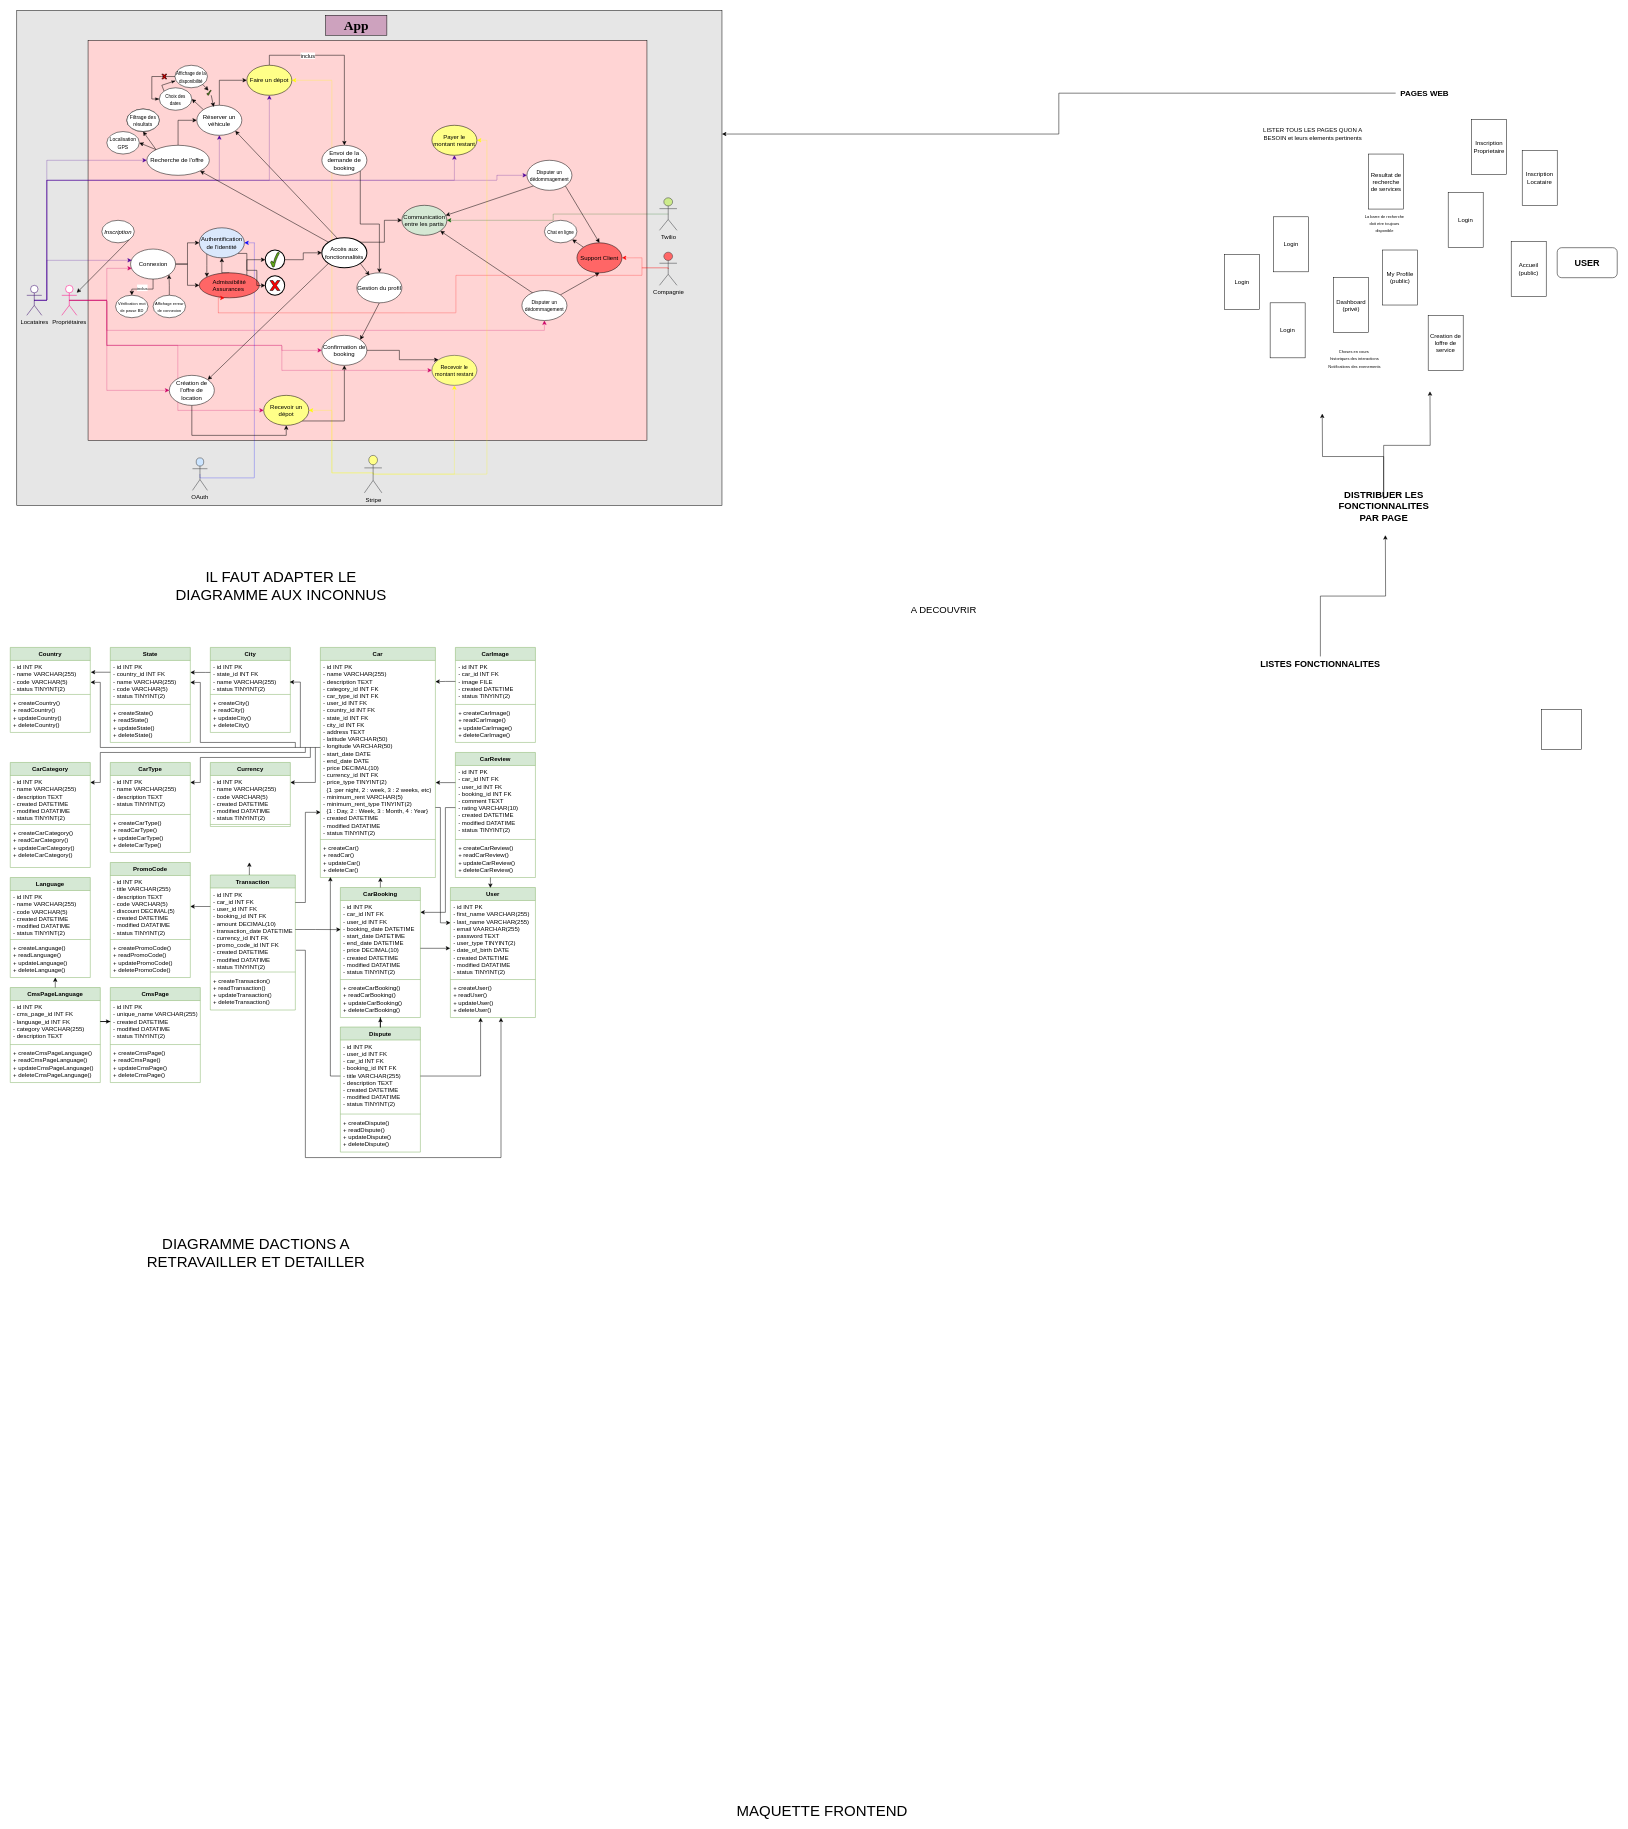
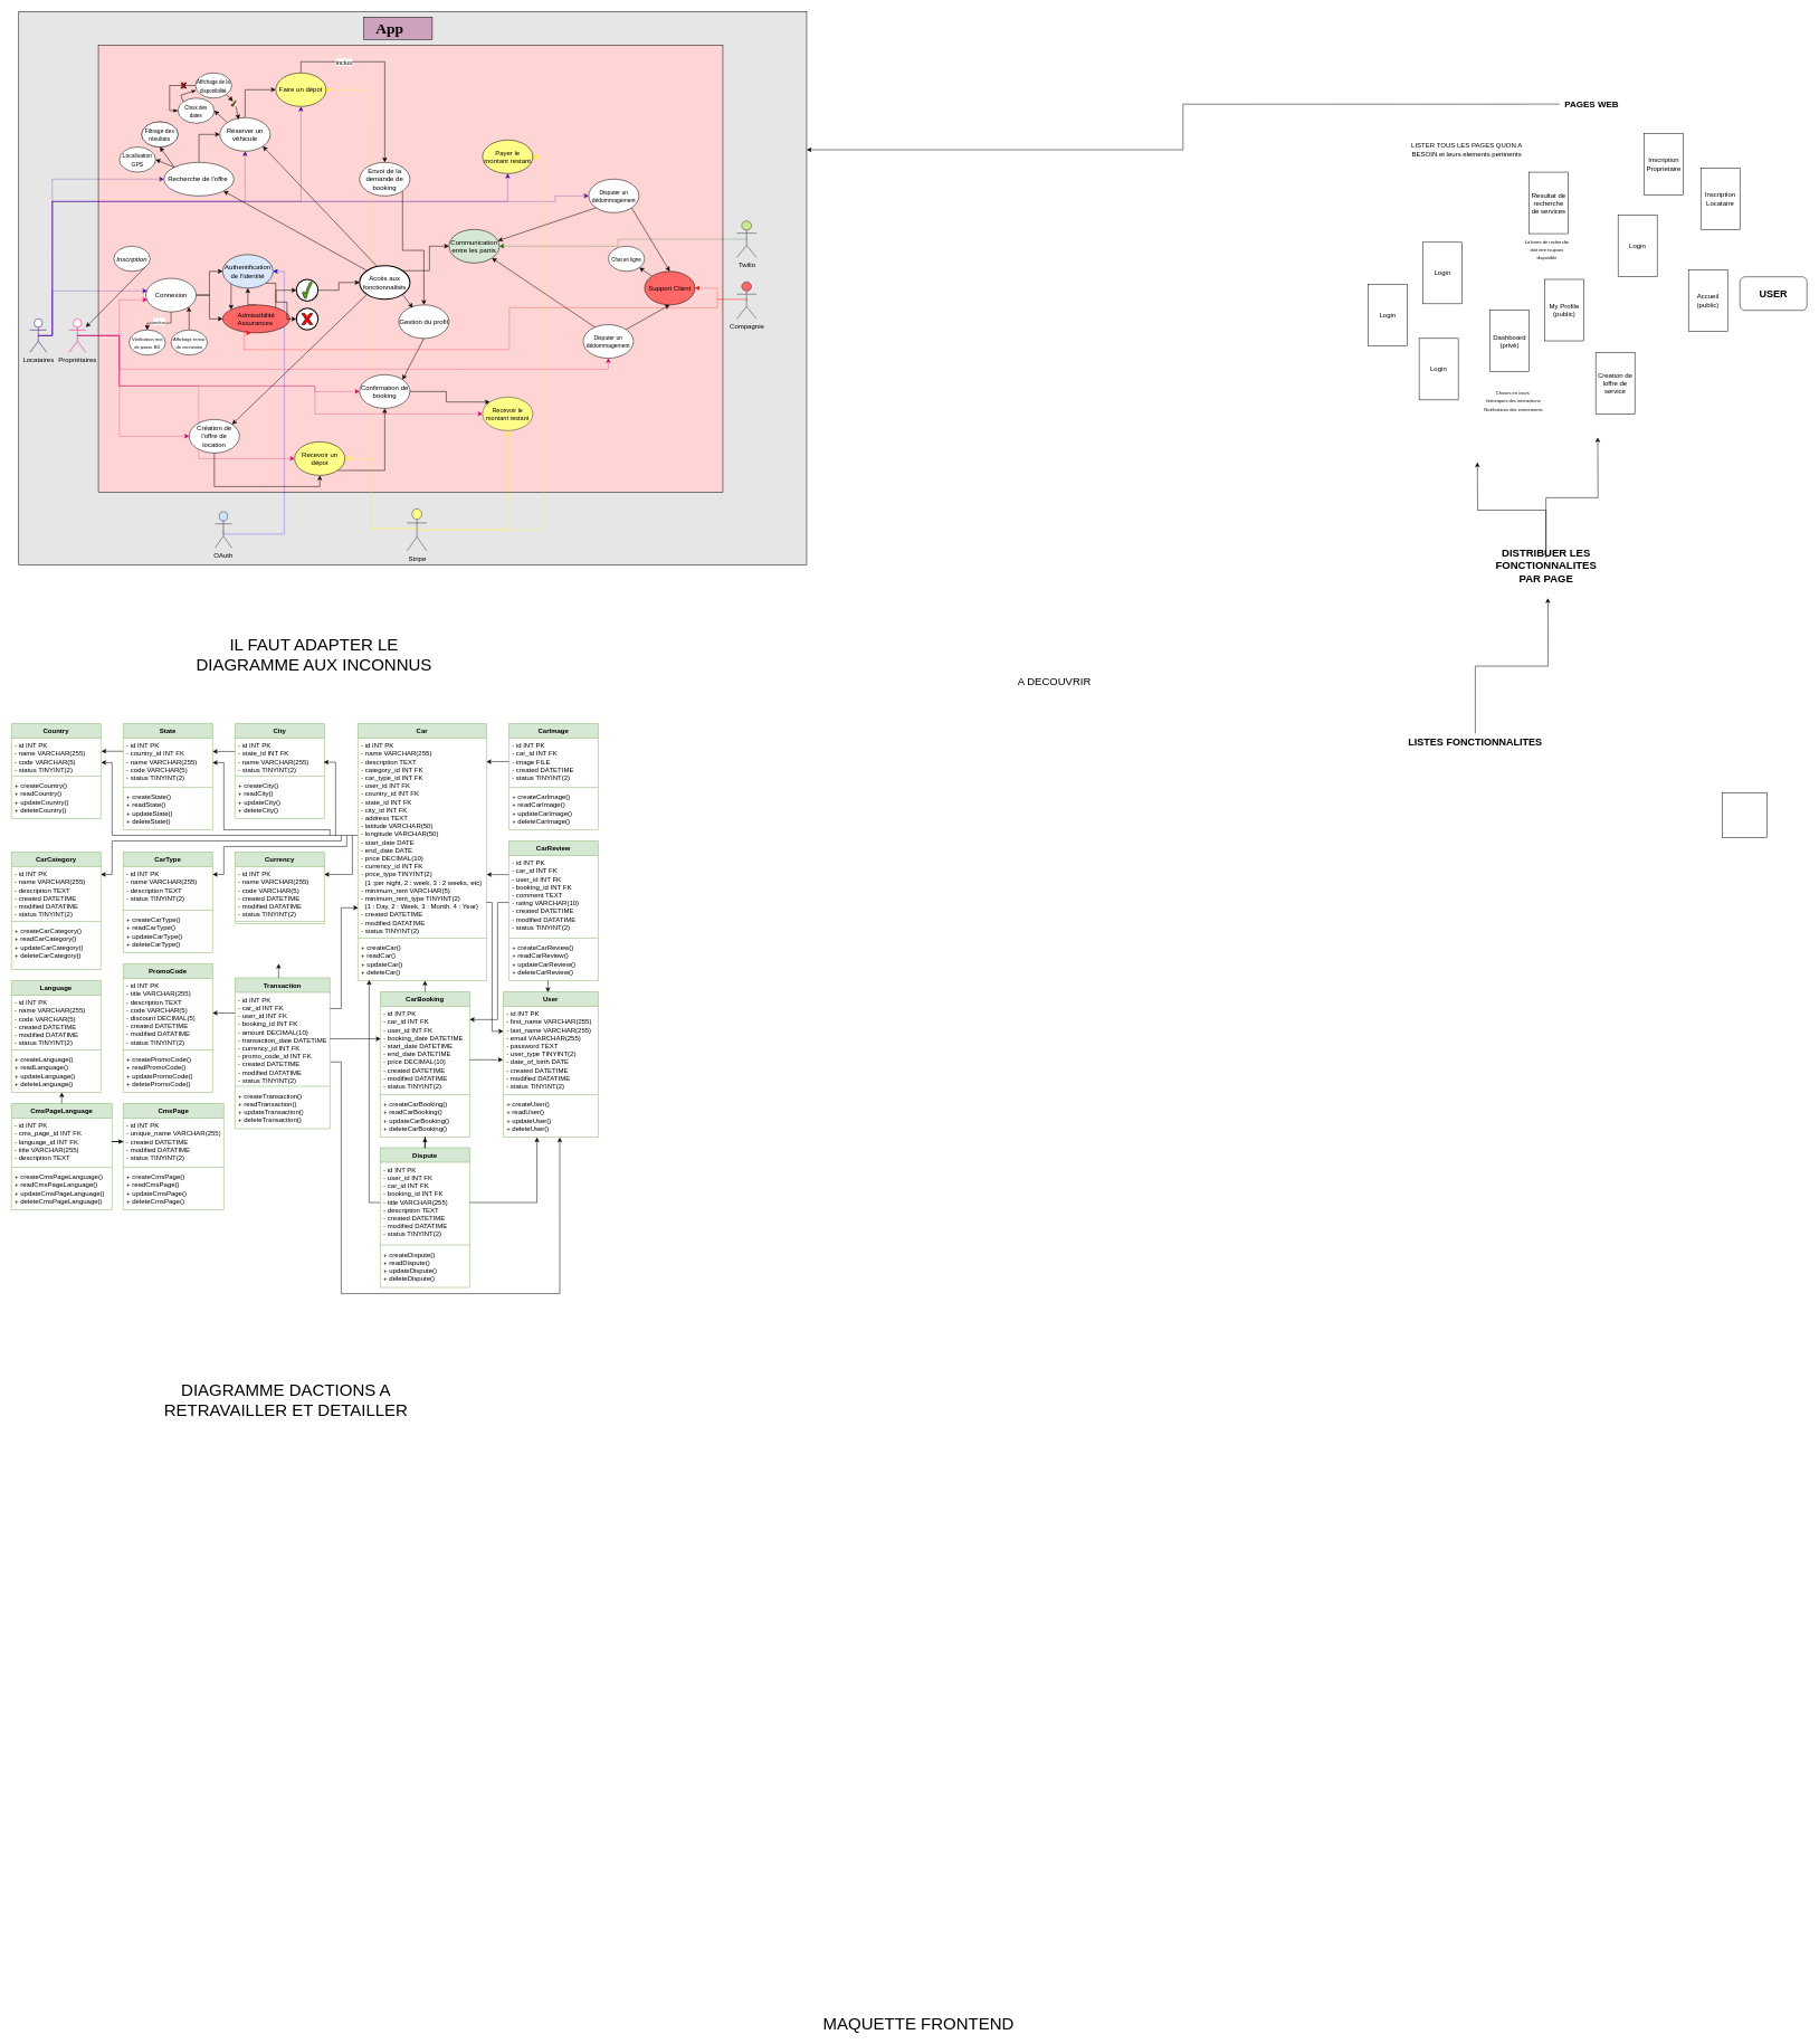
- <mxCell id="201" value="&lt;font style=&quot;font-size: 27px;&quot;&gt;&lt;b style=&quot;font-size: 27px;&quot;&gt;App&lt;/b&gt;&lt;/font&gt;" style="text;html=1;align=center;verticalAlign=middle;whiteSpace=wrap;rounded=0;fontFamily=Georgia;fontSize=27;movable=1;resizable=1;rotatable=1;deletable=1;editable=1;locked=0;connectable=1;" vertex="1" parent="1"><mxGeometry x="681.75" y="35" width="60" height="30" as="geometry" /></mxCell>
+ <mxCell id="201" value="&lt;font style=&quot;font-size: 27px;&quot;&gt;&lt;b style=&quot;font-size: 27px;&quot;&gt;App&lt;/b&gt;&lt;/font&gt;" style="text;html=1;align=center;verticalAlign=middle;whiteSpace=wrap;rounded=0;fontFamily=Georgia;fontSize=27;movable=1;resizable=1;rotatable=1;deletable=1;editable=1;locked=0;connectable=1;" vertex="1" parent="1"><mxGeometry x="666.75" y="35" width="60" height="30" as="geometry" /></mxCell>
- <mxCell id="80" value="&lt;div&gt;- id INT PK&lt;/div&gt;&lt;div&gt;&lt;span style=&quot;background-color: initial;&quot;&gt;-&lt;/span&gt;&lt;span style=&quot;background-color: initial;&quot;&gt;&amp;nbsp;&lt;/span&gt;cms_page_id INT FK&lt;/div&gt;&lt;div&gt;&lt;span style=&quot;background-color: initial;&quot;&gt;-&lt;/span&gt;&lt;span style=&quot;background-color: initial;&quot;&gt;&amp;nbsp;&lt;/span&gt;language_id INT FK&lt;/div&gt;&lt;div&gt;&lt;span style=&quot;background-color: initial;&quot;&gt;-&lt;/span&gt;&lt;span style=&quot;background-color: initial;&quot;&gt;&amp;nbsp;&lt;/span&gt;category VARCHAR(255)&lt;/div&gt;&lt;div&gt;&lt;span style=&quot;background-color: initial;&quot;&gt;-&lt;/span&gt;&lt;span style=&quot;background-color: initial;&quot;&gt;&amp;nbsp;&lt;/span&gt;description TEXT&lt;/div&gt;&lt;div&gt;&lt;br&gt;&lt;/div&gt;" style="text;strokeColor=none;fillColor=none;align=left;verticalAlign=top;spacingLeft=4;spacingRight=4;overflow=hidden;rotatable=0;points=[[0,0.5],[1,0.5]];portConstraint=eastwest;whiteSpace=wrap;html=1;" parent="79" vertex="1"><mxGeometry y="26" width="180" height="84" as="geometry" /></mxCell>
+ <mxCell id="80" value="&lt;div&gt;- id INT PK&lt;/div&gt;&lt;div&gt;&lt;span style=&quot;background-color: initial;&quot;&gt;-&lt;/span&gt;&lt;span style=&quot;background-color: initial;&quot;&gt;&amp;nbsp;&lt;/span&gt;cms_page_id INT FK&lt;/div&gt;&lt;div&gt;&lt;span style=&quot;background-color: initial;&quot;&gt;-&lt;/span&gt;&lt;span style=&quot;background-color: initial;&quot;&gt;&amp;nbsp;&lt;/span&gt;language_id INT FK&lt;/div&gt;&lt;div&gt;&lt;span style=&quot;background-color: initial;&quot;&gt;-&lt;/span&gt;&lt;span style=&quot;background-color: initial;&quot;&gt;&amp;nbsp;&lt;/span&gt;title VARCHAR(255)&lt;/div&gt;&lt;div&gt;&lt;span style=&quot;background-color: initial;&quot;&gt;-&lt;/span&gt;&lt;span style=&quot;background-color: initial;&quot;&gt;&amp;nbsp;&lt;/span&gt;description TEXT&lt;/div&gt;&lt;div&gt;&lt;br&gt;&lt;/div&gt;" style="text;strokeColor=none;fillColor=none;align=left;verticalAlign=top;spacingLeft=4;spacingRight=4;overflow=hidden;rotatable=0;points=[[0,0.5],[1,0.5]];portConstraint=eastwest;whiteSpace=wrap;html=1;" parent="79" vertex="1"><mxGeometry y="26" width="180" height="84" as="geometry" /></mxCell>
